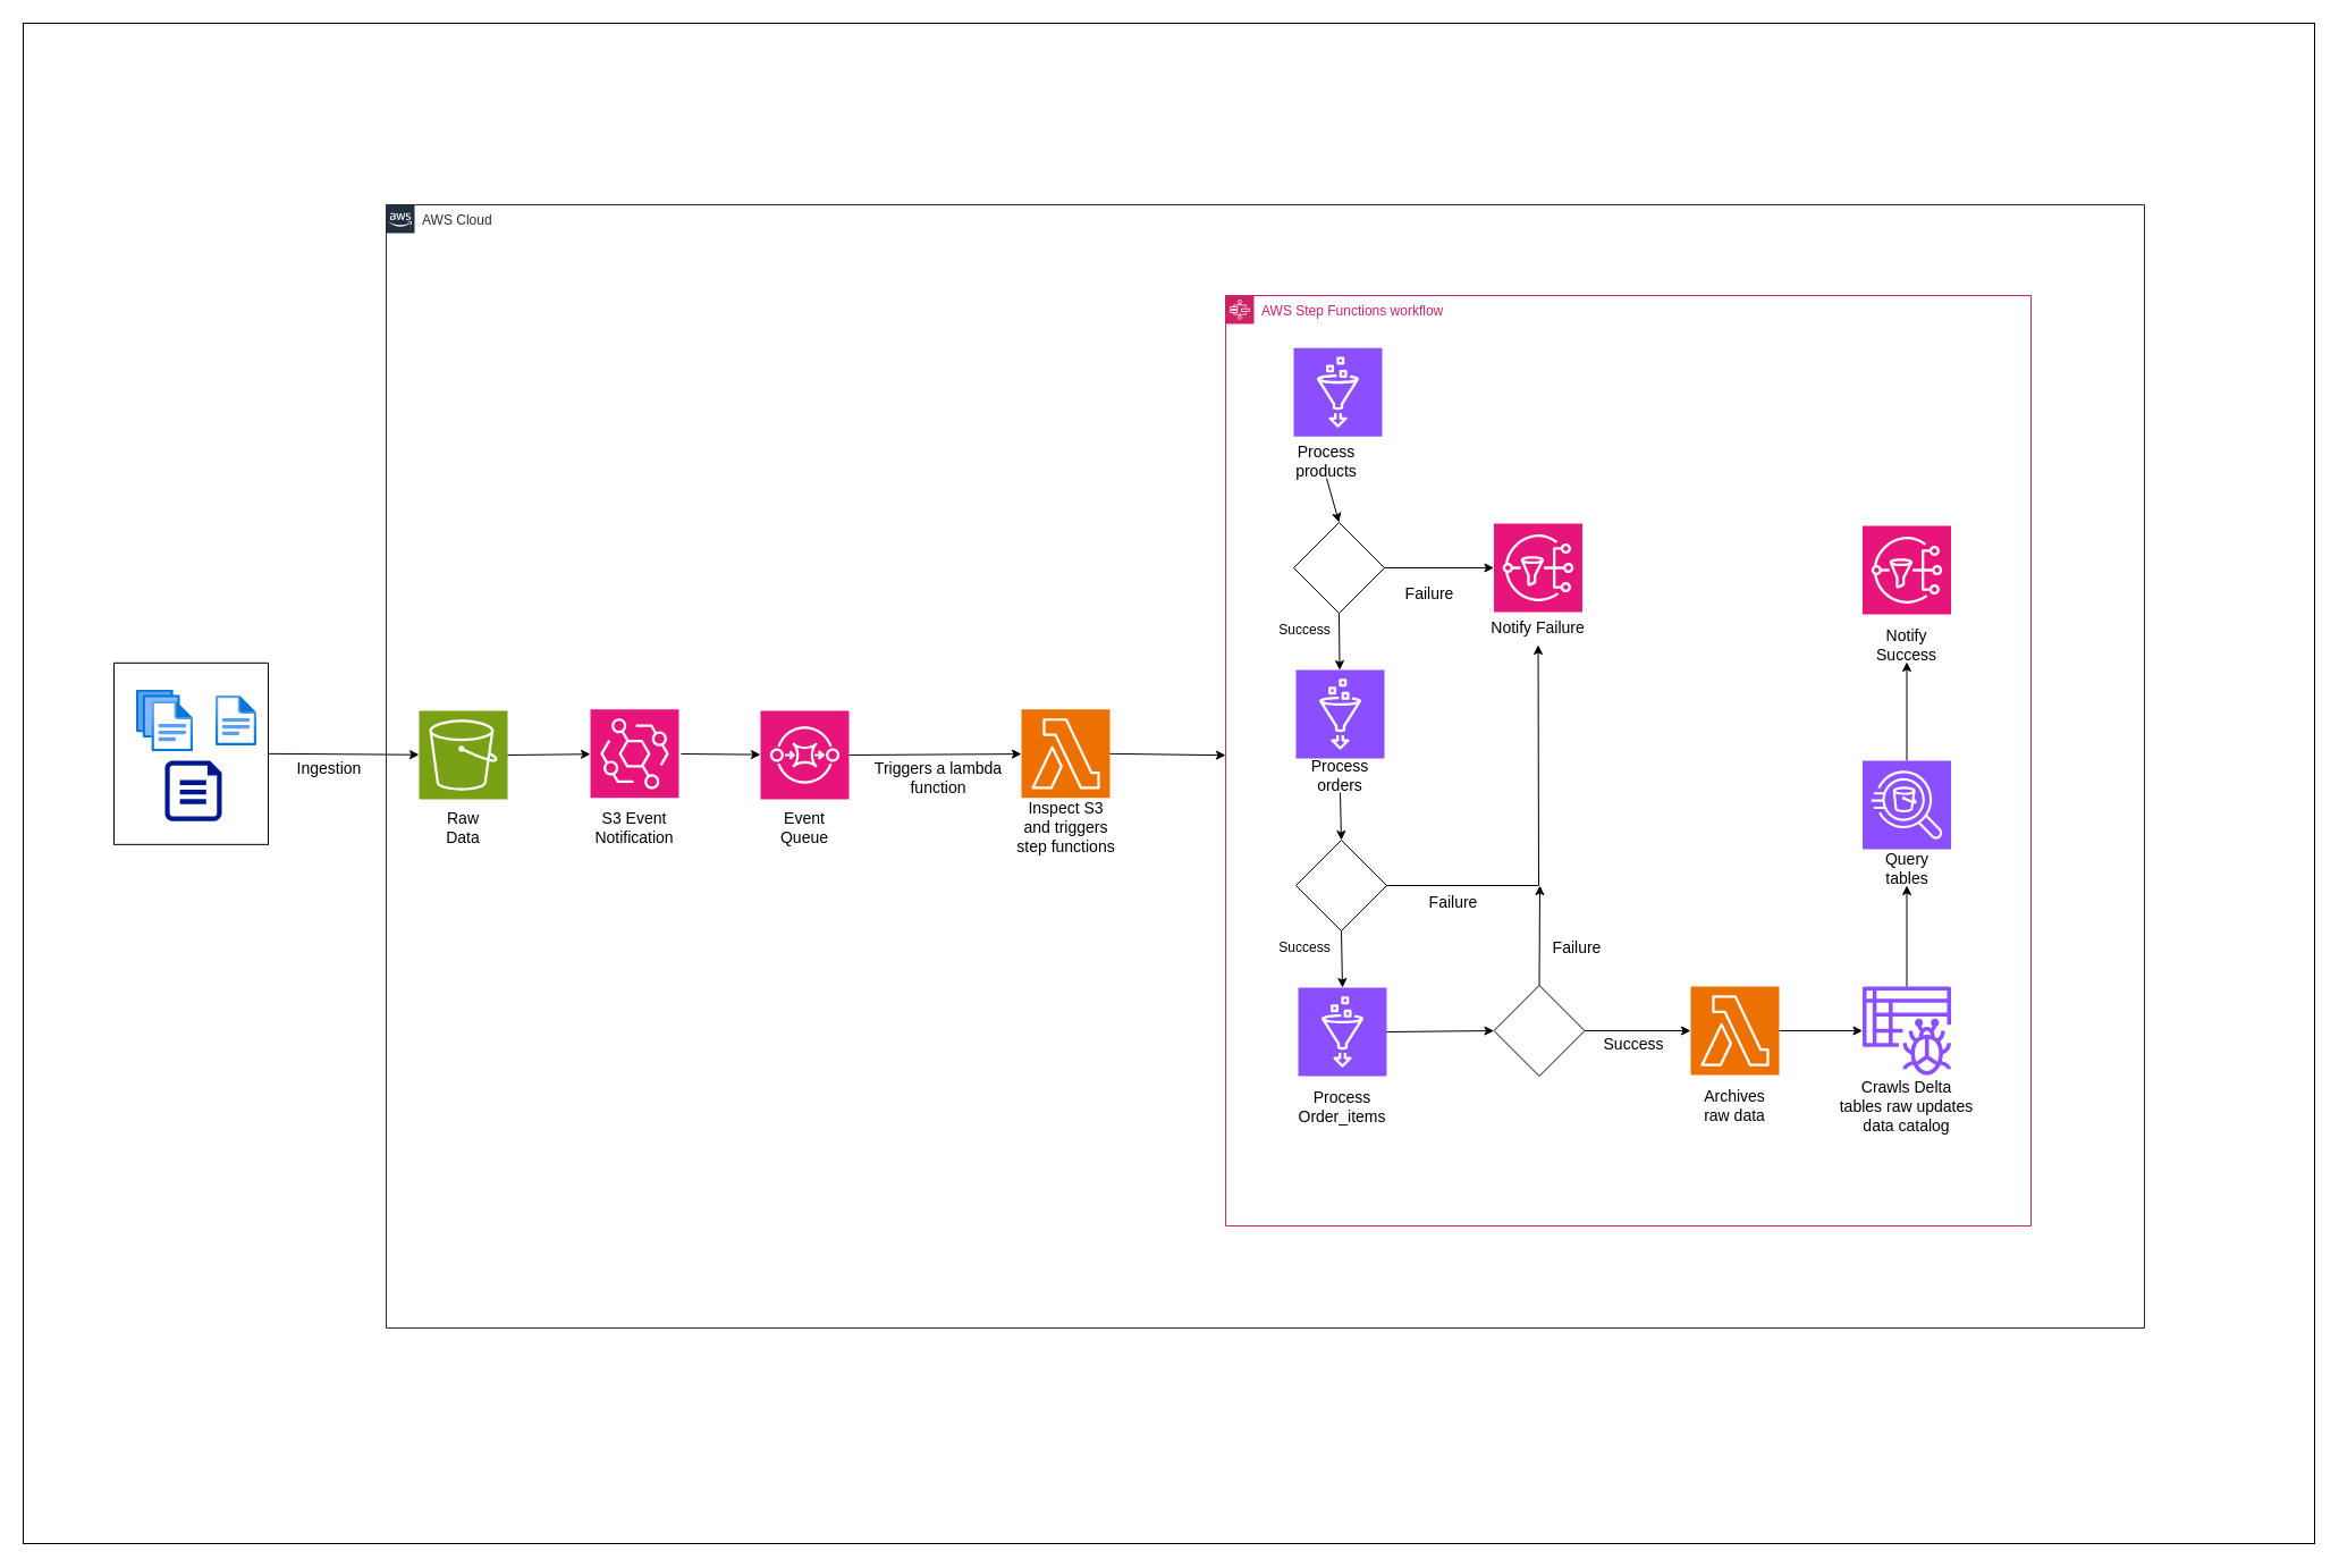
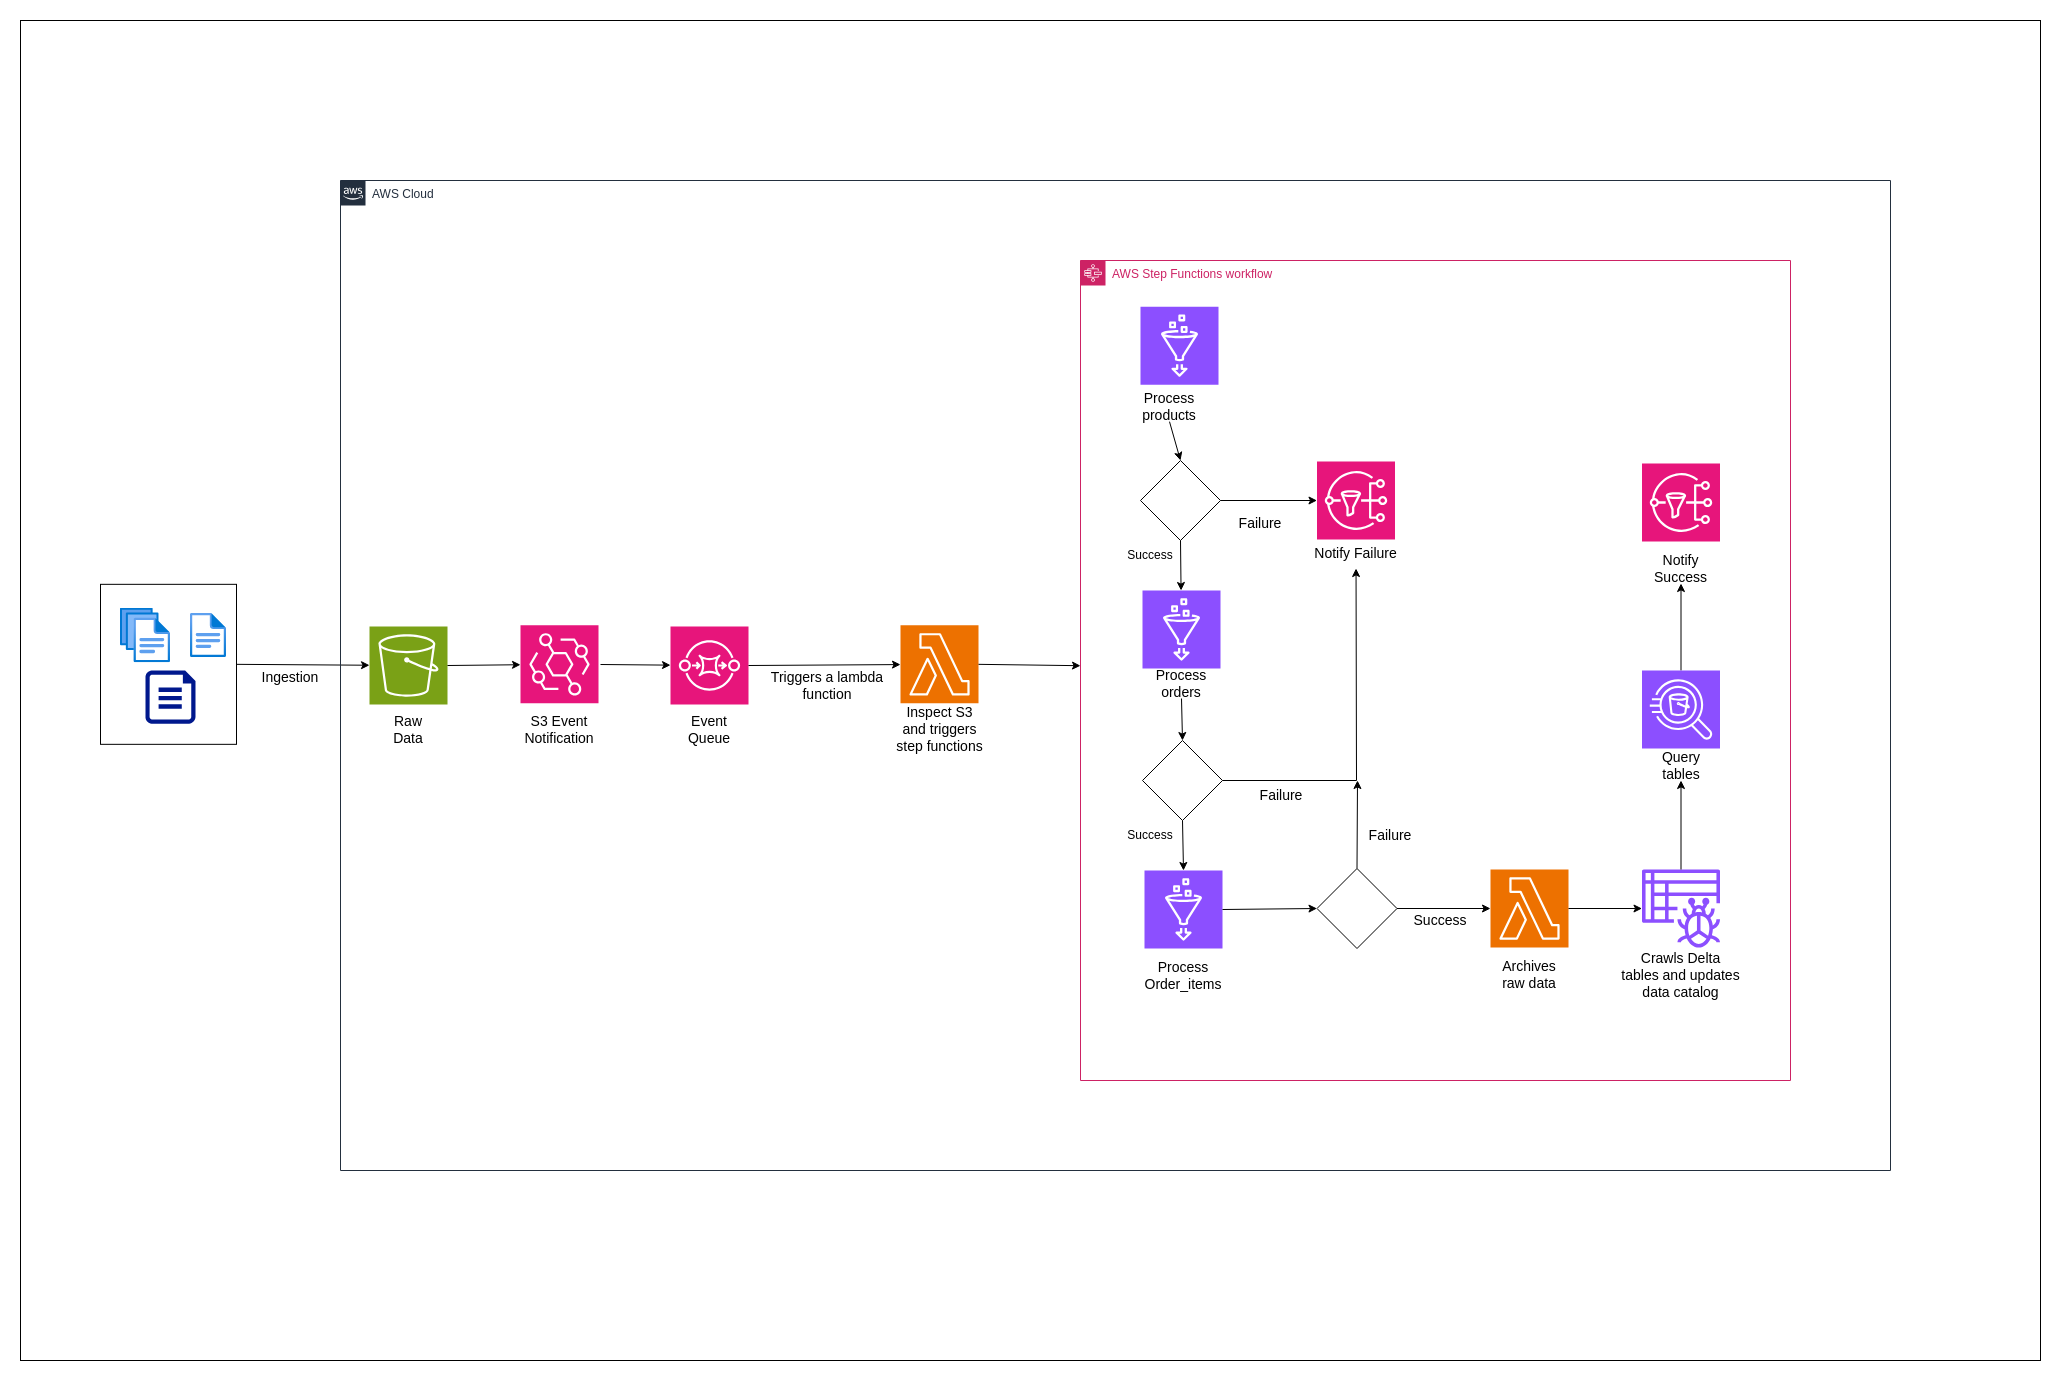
- <mxCell id="52" value="&lt;font style=&quot;font-size: 14px;&quot;&gt;Crawls Delta tables raw updates data catalog&lt;/font&gt;" style="text;html=1;align=center;verticalAlign=middle;whiteSpace=wrap;rounded=0;" vertex="1" parent="21"><mxGeometry x="540" y="700" width="121" height="30" as="geometry" /></mxCell>
+ <mxCell id="52" value="&lt;font style=&quot;font-size: 14px;&quot;&gt;Crawls Delta tables and updates data catalog&lt;/font&gt;" style="text;html=1;align=center;verticalAlign=middle;whiteSpace=wrap;rounded=0;" vertex="1" parent="21"><mxGeometry x="540" y="700" width="121" height="30" as="geometry" /></mxCell>
